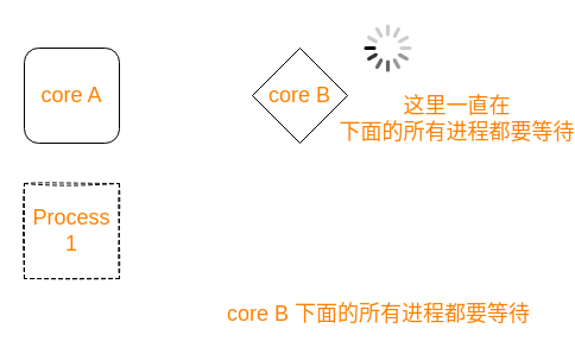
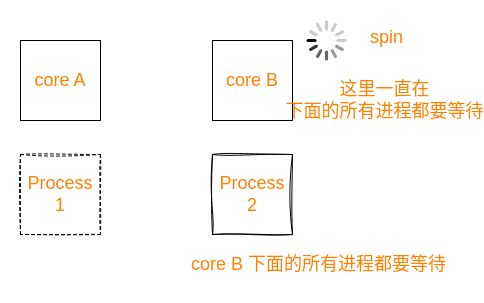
+ <mxCell id="7" value="spin" style="text;html=1;align=center;verticalAlign=middle;resizable=0;points=[];autosize=1;strokeColor=none;fillColor=none;fontSize=18;fontColor=#FF8000;" vertex="1" parent="1"><mxGeometry x="360" y="20" width="51" height="34" as="geometry" /></mxCell>
- <mxCell id="2" value="&lt;font color=&quot;#ff8000&quot; style=&quot;font-size: 18px;&quot;&gt;core A&lt;/font&gt;" style="whiteSpace=wrap;html=1;aspect=fixed;shadow=0;glass=0;rounded=1;" vertex="1" parent="1"><mxGeometry x="20" y="40" width="80" height="80" as="geometry" /></mxCell>
+ <mxCell id="2" value="&lt;font color=&quot;#ff8000&quot; style=&quot;font-size: 18px;&quot;&gt;core A&lt;/font&gt;" style="whiteSpace=wrap;html=1;aspect=fixed;shadow=0;glass=0;rounded=0;" vertex="1" parent="1"><mxGeometry x="20" y="40" width="80" height="80" as="geometry" /></mxCell>
- <mxCell id="3" value="&lt;font color=&quot;#ff8000&quot; style=&quot;font-size: 18px;&quot;&gt;core B&lt;/font&gt;" style="rhombus;whiteSpace=wrap;html=1;aspect=fixed;shadow=0;glass=0;" vertex="1" parent="1"><mxGeometry x="212" y="40" width="80" height="80" as="geometry" /></mxCell>
+ <mxCell id="3" value="&lt;font color=&quot;#ff8000&quot; style=&quot;font-size: 18px;&quot;&gt;core B&lt;/font&gt;" style="whiteSpace=wrap;html=1;aspect=fixed;shadow=0;glass=0;rounded=0;" vertex="1" parent="1"><mxGeometry x="212" y="40" width="80" height="80" as="geometry" /></mxCell>
+ <mxCell id="5" value="&lt;font color=&quot;#ff8000&quot;&gt;&lt;span style=&quot;font-size: 18px;&quot;&gt;Process 2&lt;/span&gt;&lt;/font&gt;" style="whiteSpace=wrap;html=1;aspect=fixed;shadow=0;glass=0;rounded=0;sketch=1;curveFitting=1;jiggle=2;" vertex="1" parent="1"><mxGeometry x="212" y="154" width="80" height="80" as="geometry" /></mxCell>
